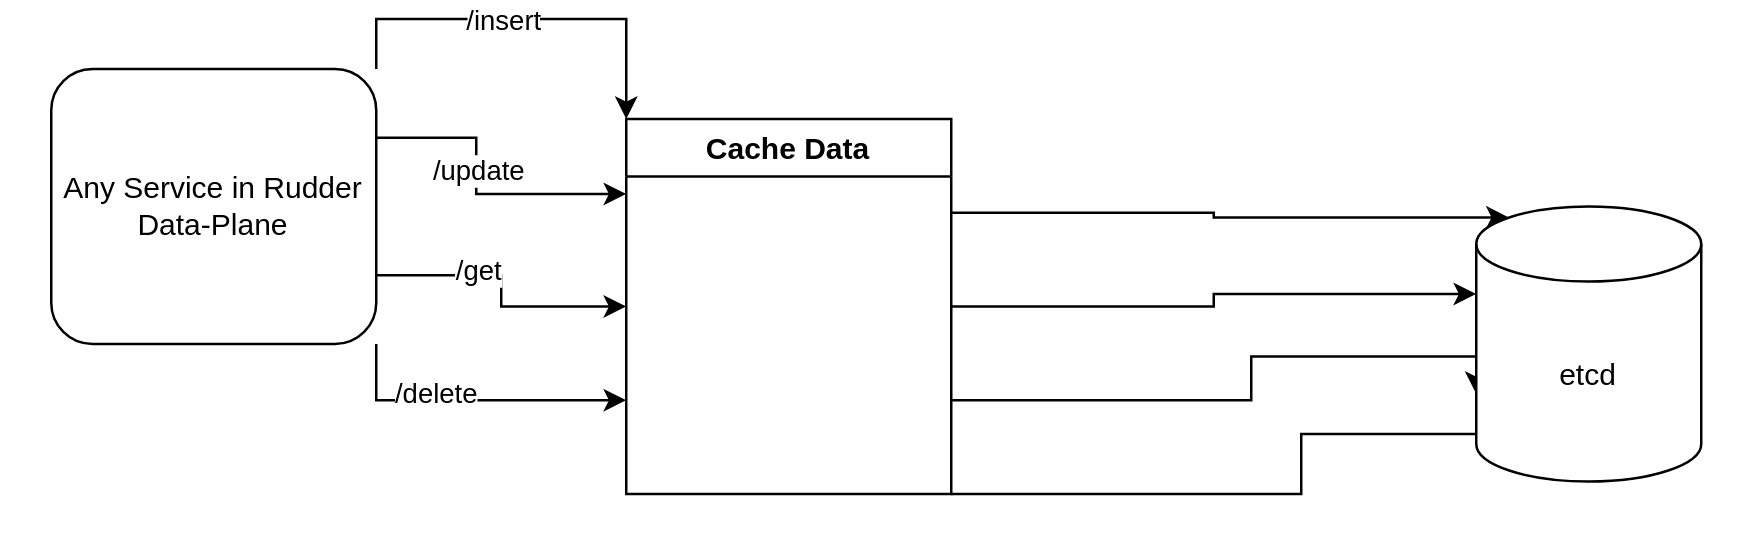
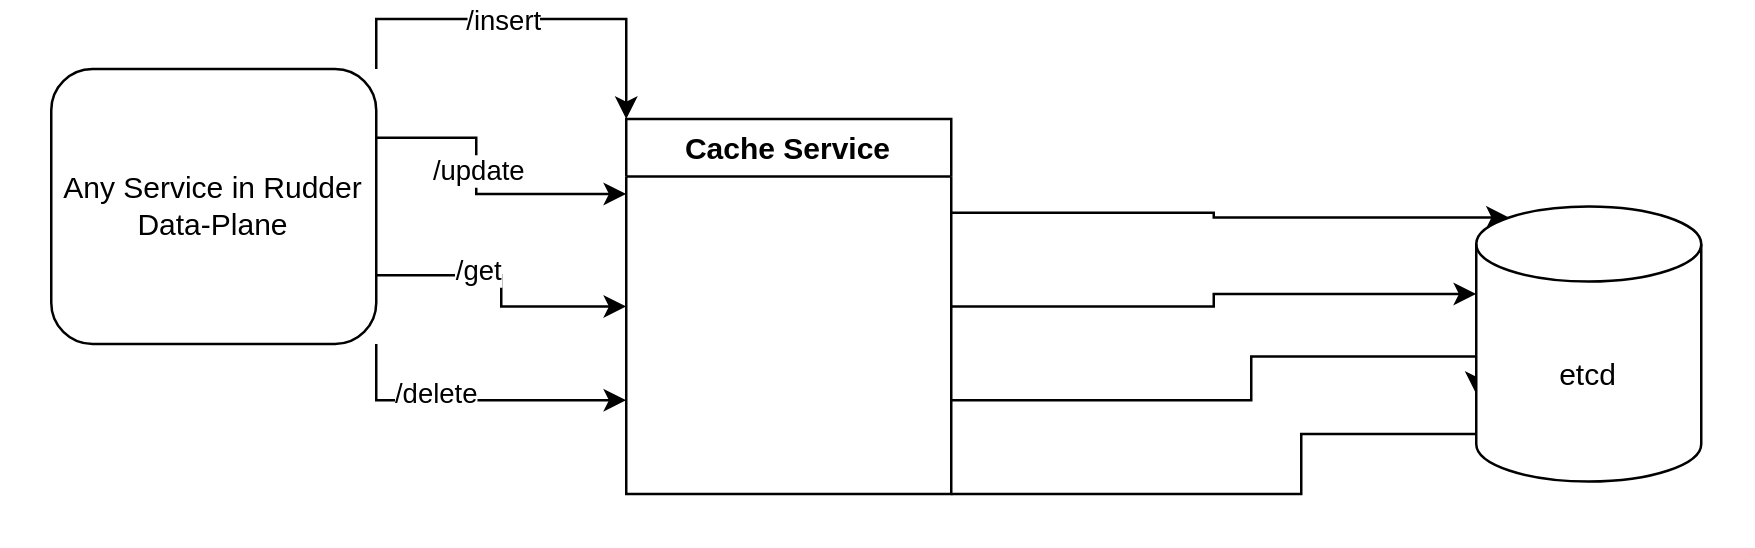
- <mxCell id="6" value="Cache Data" style="swimlane;" parent="1" vertex="1"><mxGeometry x="250" y="40" width="130" height="150" as="geometry" /></mxCell>
+ <mxCell id="6" value="Cache Service" style="swimlane;" parent="1" vertex="1"><mxGeometry x="250" y="40" width="130" height="150" as="geometry" /></mxCell>
